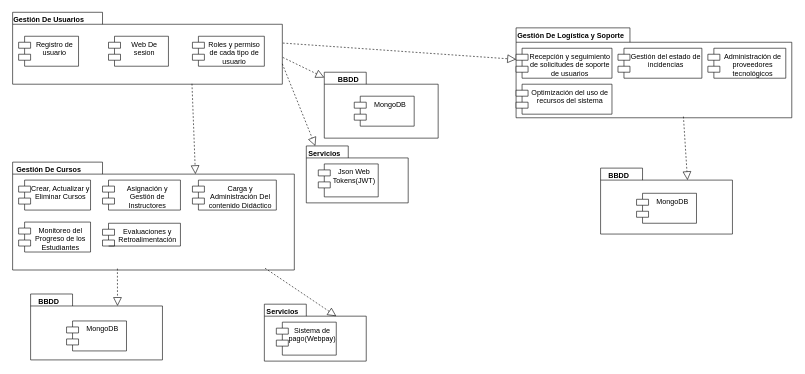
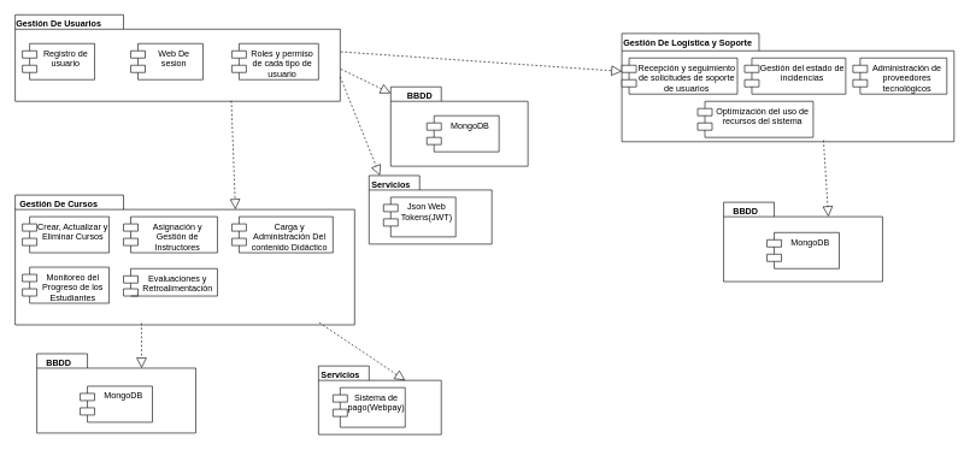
- <mxCell id="36" value="Optimización del uso de recursos del sistema" style="shape=module;align=left;spacingLeft=20;align=center;verticalAlign=top;whiteSpace=wrap;html=1;" vertex="1" parent="1"><mxGeometry x="860" y="140" width="160" height="50" as="geometry" /></mxCell>
+ <mxCell id="36" value="Optimización del uso de recursos del sistema" style="shape=module;align=left;spacingLeft=20;align=center;verticalAlign=top;whiteSpace=wrap;html=1;" vertex="1" parent="1"><mxGeometry x="965" y="140" width="160" height="50" as="geometry" /></mxCell>
